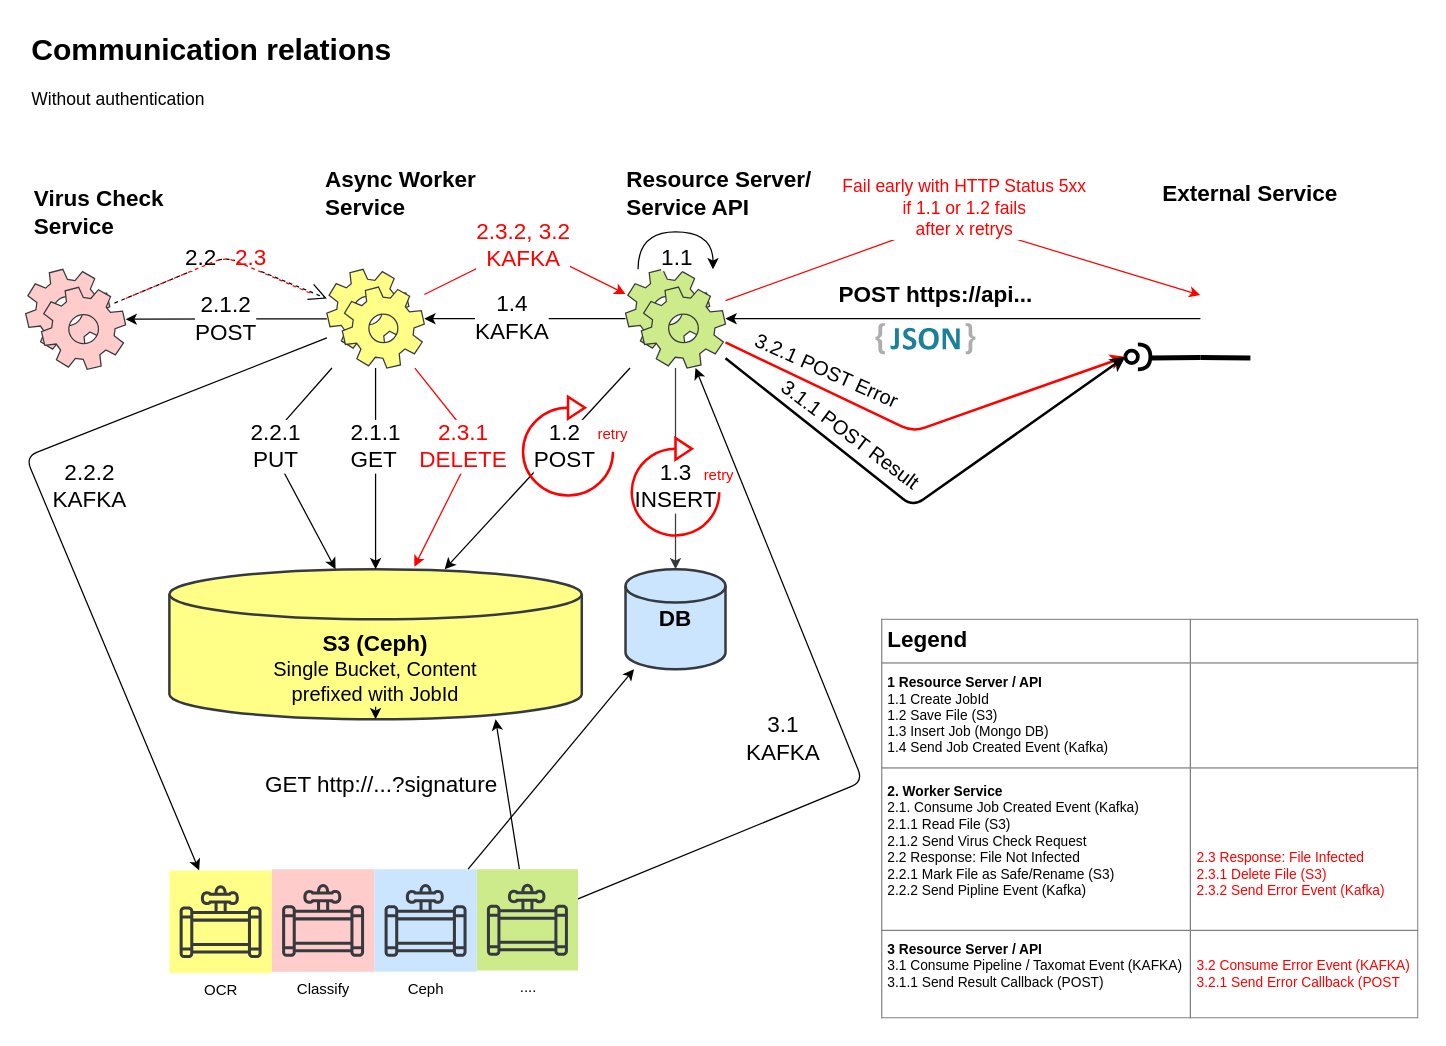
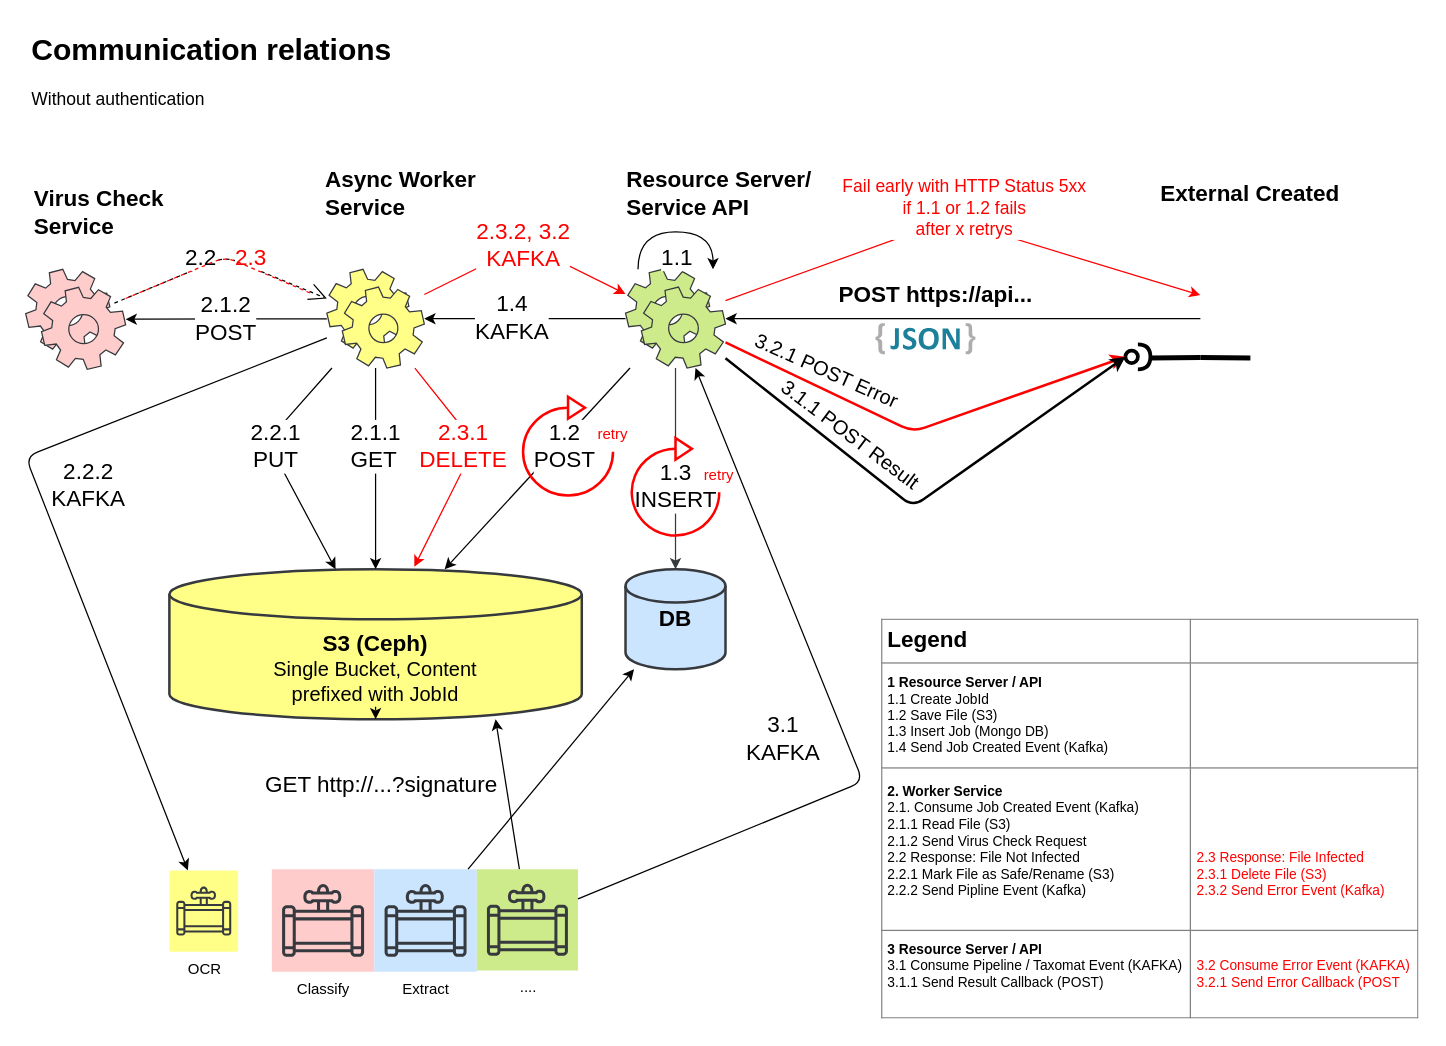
- <mxCell id="31" value="&lt;div style=&quot;text-align: left&quot;&gt;&lt;span&gt;&lt;b&gt;&lt;font style=&quot;font-size: 18px&quot;&gt;External Service&lt;/font&gt;&lt;/b&gt;&lt;/span&gt;&lt;/div&gt;" style="text;html=1;strokeColor=none;fillColor=none;align=center;verticalAlign=middle;whiteSpace=wrap;rounded=0;" parent="1" vertex="1"><mxGeometry x="920" y="135" width="160" height="40" as="geometry" /></mxCell>
+ <mxCell id="31" value="&lt;div style=&quot;text-align: left&quot;&gt;&lt;span&gt;&lt;b&gt;&lt;font style=&quot;font-size: 18px&quot;&gt;External Created&lt;/font&gt;&lt;/b&gt;&lt;/span&gt;&lt;/div&gt;" style="text;html=1;strokeColor=none;fillColor=none;align=center;verticalAlign=middle;whiteSpace=wrap;rounded=0;" parent="1" vertex="1"><mxGeometry x="920" y="135" width="160" height="40" as="geometry" /></mxCell>
- <mxCell id="8" value="OCR" style="outlineConnect=0;gradientDirection=north;dashed=0;verticalLabelPosition=bottom;verticalAlign=top;align=center;html=1;fontSize=12;fontStyle=0;aspect=fixed;shape=mxgraph.aws4.resourceIcon;resIcon=mxgraph.aws4.data_pipeline;fillColor=#ffff88;strokeColor=#36393d;" parent="1" vertex="1"><mxGeometry x="135" y="696" width="82" height="82" as="geometry" /></mxCell>
+ <mxCell id="8" value="OCR" style="outlineConnect=0;gradientDirection=north;dashed=0;verticalLabelPosition=bottom;verticalAlign=top;align=center;html=1;fontSize=12;fontStyle=0;aspect=fixed;shape=mxgraph.aws4.resourceIcon;resIcon=mxgraph.aws4.data_pipeline;fillColor=#ffff88;strokeColor=#36393d;" parent="1" vertex="1"><mxGeometry x="135" y="696" width="55" height="65" as="geometry" /></mxCell>
- <mxCell id="10" value="Ceph" style="outlineConnect=0;gradientDirection=north;fillColor=#cce5ff;strokeColor=#36393d;dashed=0;verticalLabelPosition=bottom;verticalAlign=top;align=center;html=1;fontSize=12;fontStyle=0;aspect=fixed;shape=mxgraph.aws4.resourceIcon;resIcon=mxgraph.aws4.data_pipeline;" parent="1" vertex="1"><mxGeometry x="299" y="695" width="82" height="82" as="geometry" /></mxCell>
+ <mxCell id="10" value="Extract" style="outlineConnect=0;gradientDirection=north;fillColor=#cce5ff;strokeColor=#36393d;dashed=0;verticalLabelPosition=bottom;verticalAlign=top;align=center;html=1;fontSize=12;fontStyle=0;aspect=fixed;shape=mxgraph.aws4.resourceIcon;resIcon=mxgraph.aws4.data_pipeline;" parent="1" vertex="1"><mxGeometry x="299" y="695" width="82" height="82" as="geometry" /></mxCell>
